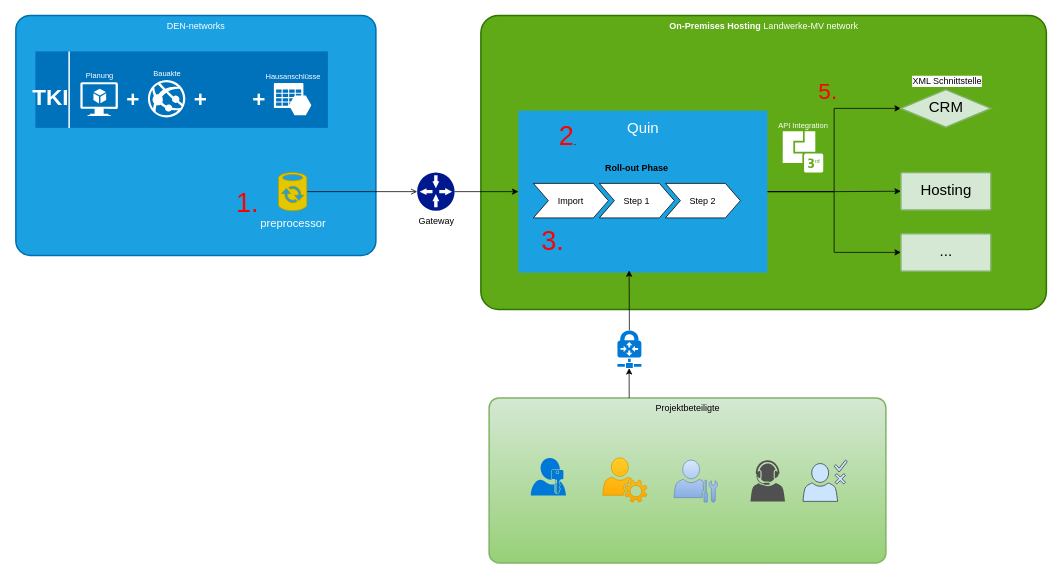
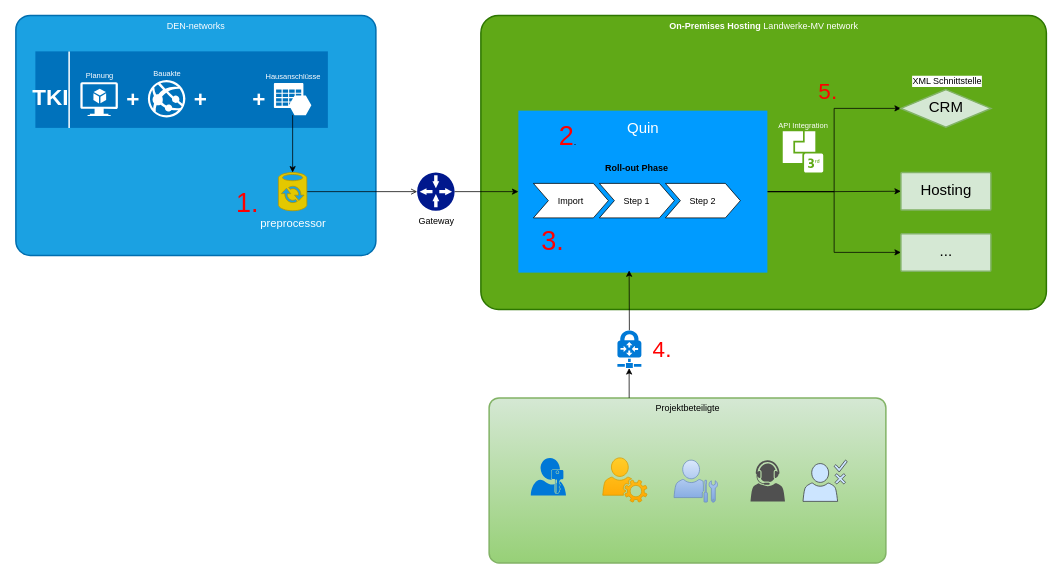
- <mxCell id="10" value="Quin" style="whiteSpace=wrap;html=1;rounded=0;shadow=0;strokeColor=none;strokeWidth=2;fillColor=#1ba1e2;fontSize=20;fontColor=#FFFFFF;align=center;arcSize=3;verticalAlign=top;spacingTop=4;" parent="1" vertex="1"><mxGeometry x="690.5" y="147" width="332" height="216" as="geometry" /></mxCell>
+ <mxCell id="10" value="Quin" style="whiteSpace=wrap;html=1;rounded=0;shadow=0;strokeColor=none;strokeWidth=2;fillColor=#009BFF;fontSize=20;fontColor=#FFFFFF;align=center;arcSize=3;verticalAlign=top;spacingTop=4;" parent="1" vertex="1"><mxGeometry x="690.5" y="147" width="332" height="216" as="geometry" /></mxCell>
+ <mxCell id="25" style="edgeStyle=orthogonalEdgeStyle;rounded=0;orthogonalLoop=1;jettySize=auto;html=1;entryX=0.5;entryY=0;entryDx=0;entryDy=0;entryPerimeter=0;" parent="1" source="24" target="27" edge="1"><mxGeometry relative="1" as="geometry" /></mxCell>
+ <mxCell id="46" value="&lt;font style=&quot;font-size: 30px&quot; color=&quot;#FF0000&quot;&gt;4.&lt;/font&gt;" style="text;html=1;resizable=0;autosize=1;align=center;verticalAlign=middle;points=[];fillColor=none;strokeColor=none;rounded=0;" parent="1" vertex="1"><mxGeometry x="862" y="450" width="40" height="30" as="geometry" /></mxCell>
